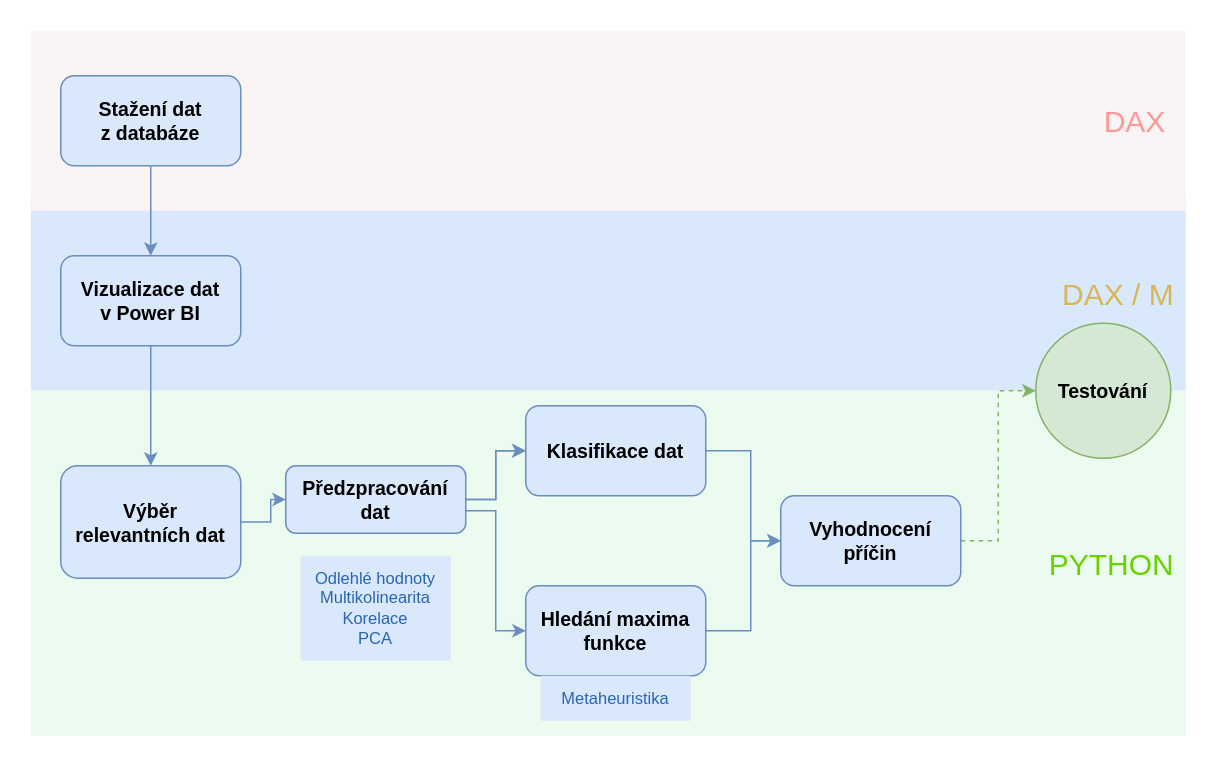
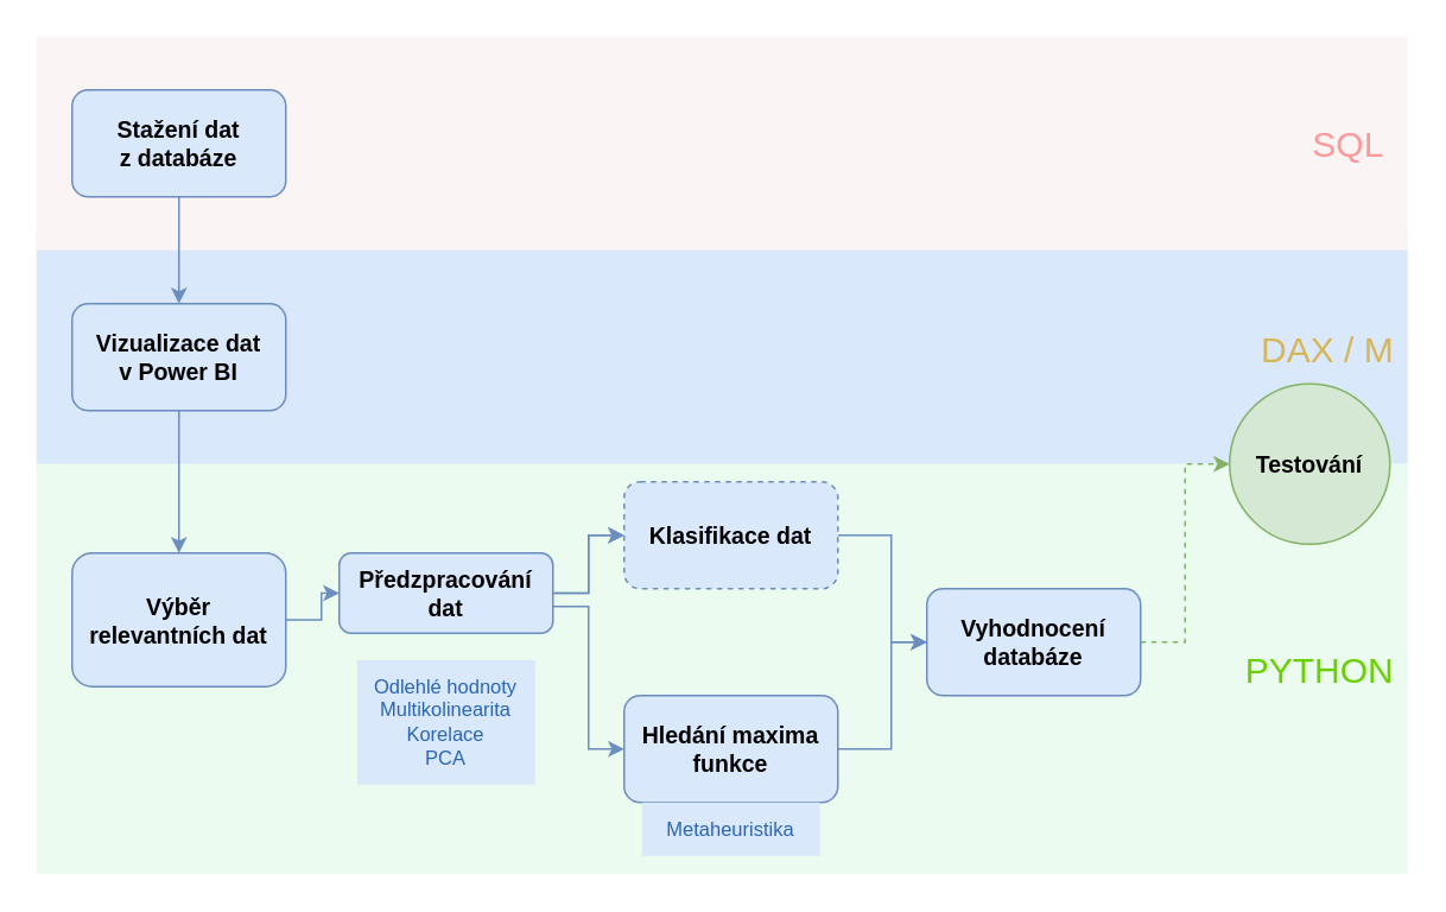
- <mxCell id="5" value="&lt;font color=&quot;#ff9999&quot; style=&quot;font-size: 20px;&quot;&gt;DAX&amp;nbsp;&amp;nbsp;&lt;/font&gt;" style="rounded=0;whiteSpace=wrap;html=1;strokeColor=none;fillColor=#fbf4f4;align=right;" vertex="1" parent="1"><mxGeometry x="20" y="20" width="770" height="120" as="geometry" /></mxCell>
+ <mxCell id="5" value="&lt;font color=&quot;#ff9999&quot; style=&quot;font-size: 20px;&quot;&gt;SQL&amp;nbsp;&amp;nbsp;&lt;/font&gt;" style="rounded=0;whiteSpace=wrap;html=1;strokeColor=none;fillColor=#fbf4f4;align=right;" vertex="1" parent="1"><mxGeometry x="20" y="20" width="770" height="120" as="geometry" /></mxCell>
- <mxCell id="17" value="Klasifikace dat" style="whiteSpace=wrap;html=1;rounded=1;fillColor=#dae8fc;strokeColor=#6c8ebf;fontStyle=1;fontSize=13;" vertex="1" parent="1"><mxGeometry x="350" y="270" width="120" height="60" as="geometry" /></mxCell>
+ <mxCell id="17" value="Klasifikace dat" style="whiteSpace=wrap;html=1;rounded=1;fillColor=#dae8fc;strokeColor=#6c8ebf;fontStyle=1;fontSize=13;dashed=1;" vertex="1" parent="1"><mxGeometry x="350" y="270" width="120" height="60" as="geometry" /></mxCell>
- <mxCell id="21" value="Vyhodnocení &lt;br style=&quot;font-size: 13px;&quot;&gt;příčin" style="whiteSpace=wrap;html=1;fillColor=#dae8fc;strokeColor=#6c8ebf;rounded=1;fontStyle=1;fontSize=13;" vertex="1" parent="1"><mxGeometry x="520" y="330" width="120" height="60" as="geometry" /></mxCell>
+ <mxCell id="21" value="Vyhodnocení &lt;br style=&quot;font-size: 13px;&quot;&gt;databáze" style="whiteSpace=wrap;html=1;fillColor=#dae8fc;strokeColor=#6c8ebf;rounded=1;fontStyle=1;fontSize=13;" vertex="1" parent="1"><mxGeometry x="520" y="330" width="120" height="60" as="geometry" /></mxCell>
